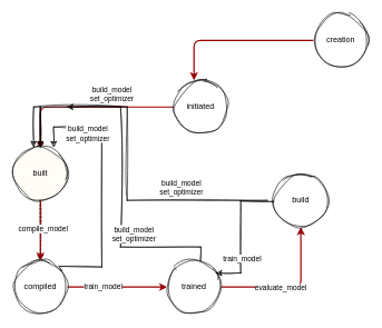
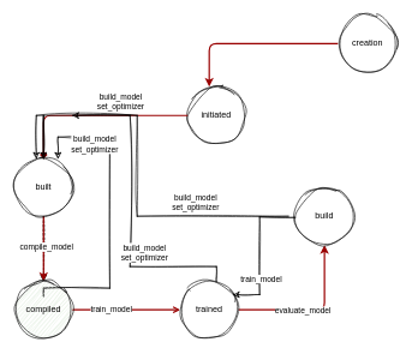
- <mxCell id="25" value="built" style="ellipse;whiteSpace=wrap;html=1;aspect=fixed;sketch=1;hachureGap=4;jiggle=2;curveFitting=1;fillColor=#fff2cc;" parent="1" vertex="1"><mxGeometry x="20" y="220" width="80" height="80" as="geometry" /></mxCell>
+ <mxCell id="25" value="built" style="ellipse;whiteSpace=wrap;html=1;aspect=fixed;sketch=1;hachureGap=4;jiggle=2;curveFitting=1;" parent="1" vertex="1"><mxGeometry x="20" y="220" width="80" height="80" as="geometry" /></mxCell>
- <mxCell id="14" value="compiled" style="ellipse;whiteSpace=wrap;html=1;aspect=fixed;sketch=1;hachureGap=4;jiggle=2;curveFitting=1;" parent="1" vertex="1"><mxGeometry x="20" y="390" width="80" height="80" as="geometry" /></mxCell>
+ <mxCell id="14" value="compiled" style="ellipse;whiteSpace=wrap;html=1;aspect=fixed;sketch=1;hachureGap=4;jiggle=2;curveFitting=1;fillColor=#d5e8d4;" parent="1" vertex="1"><mxGeometry x="20" y="390" width="80" height="80" as="geometry" /></mxCell>
- <mxCell id="8" value="" style="edgeStyle=none;noEdgeStyle=1;strokeColor=#990000;strokeWidth=2;exitX=1;exitY=0.5;exitDx=0;exitDy=0;entryX=0;entryY=0.5;entryDx=0;entryDy=0;" parent="1" source="14" target="15" edge="1"><mxGeometry width="100" height="100" relative="1" as="geometry"><mxPoint x="594.5" y="60" as="sourcePoint" /><mxPoint x="594.5" y="290" as="targetPoint" /></mxGeometry></mxCell>
+ <mxCell id="8" value="" style="edgeStyle=none;noEdgeStyle=1;strokeColor=#990000;strokeWidth=2;exitX=1;exitY=0.5;exitDx=0;exitDy=0;entryX=0;entryY=0.5;entryDx=0;entryDy=0;endArrow=open;" parent="1" source="14" target="15" edge="1"><mxGeometry width="100" height="100" relative="1" as="geometry"><mxPoint x="594.5" y="60" as="sourcePoint" /><mxPoint x="594.5" y="290" as="targetPoint" /></mxGeometry></mxCell>
